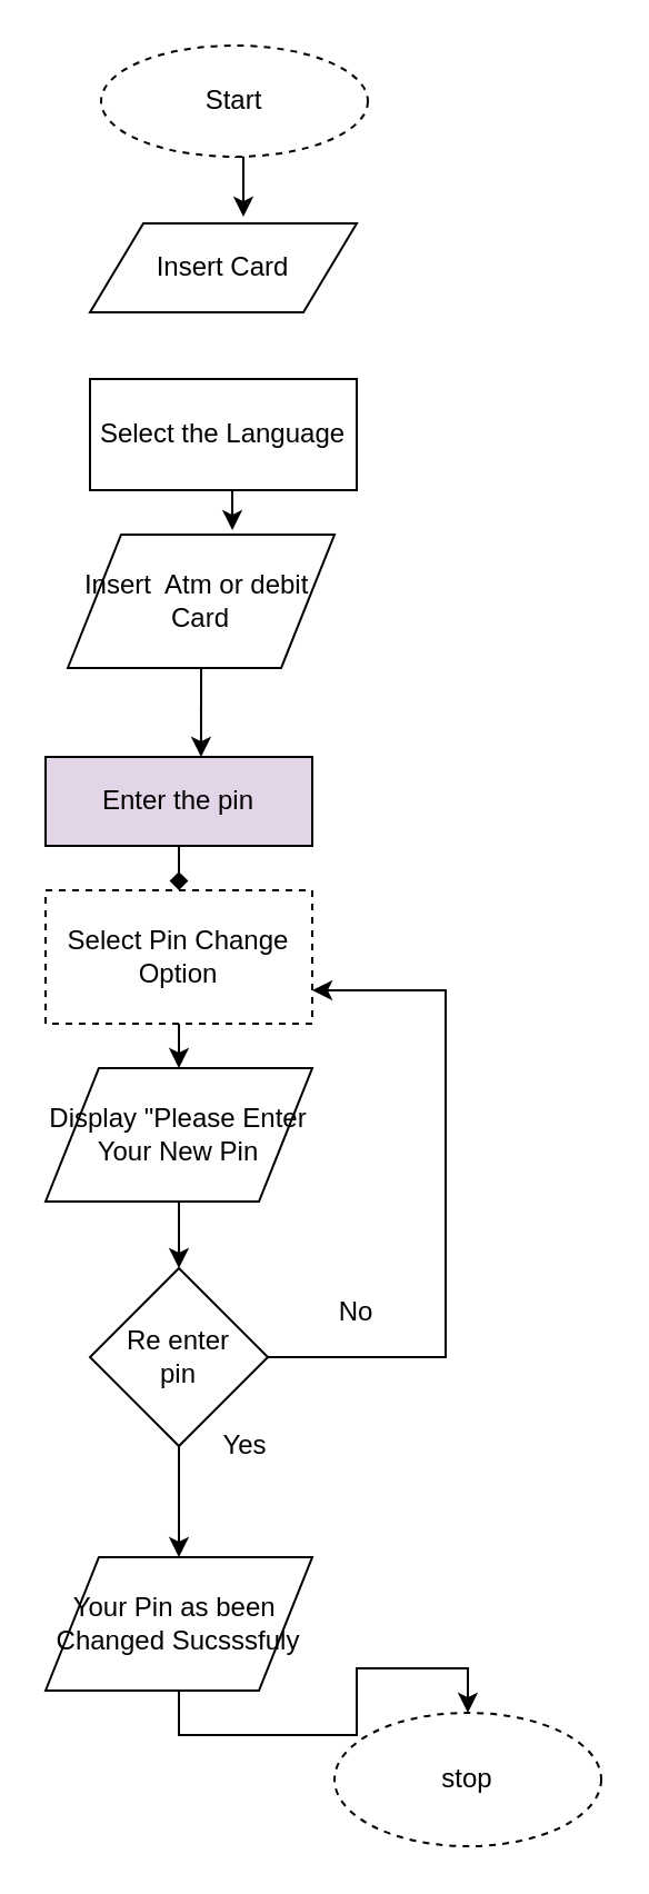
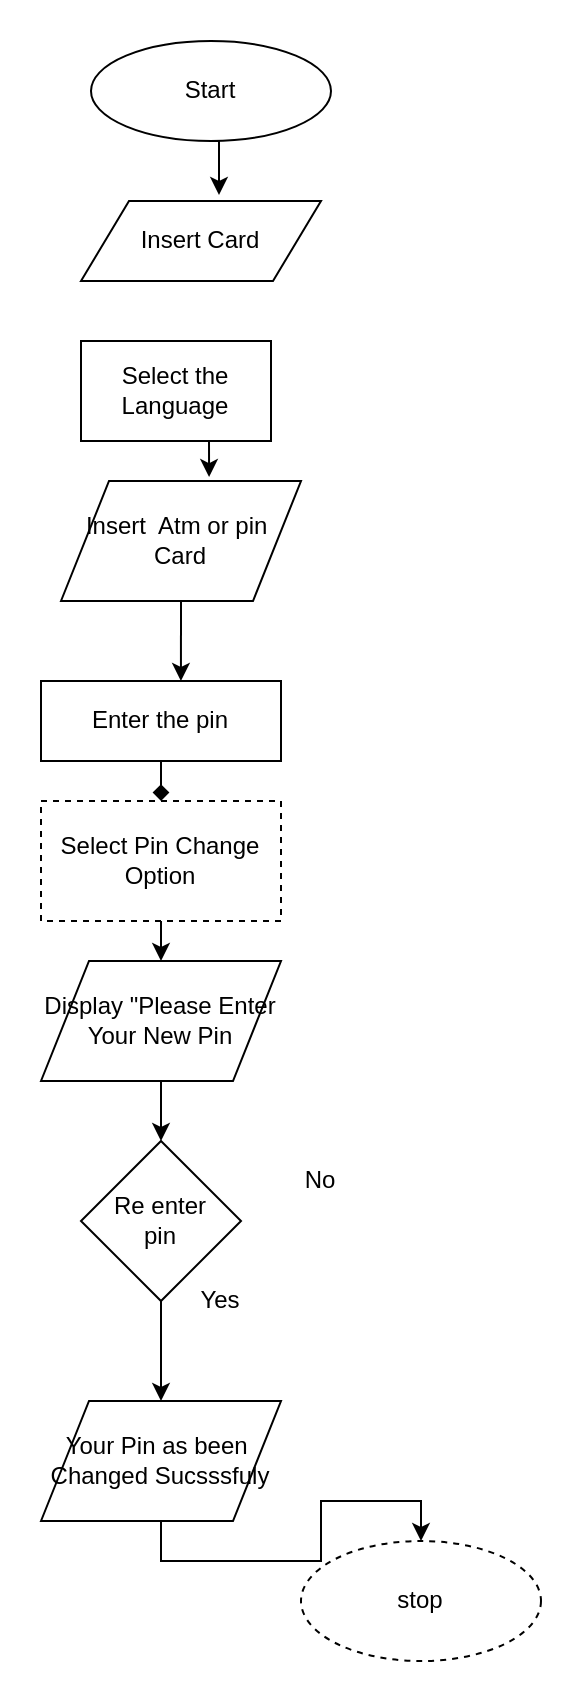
- <mxCell id="3" value="Start" style="ellipse;whiteSpace=wrap;html=1;dashed=1;" parent="1" vertex="1"><mxGeometry x="45" y="20" width="120" height="50" as="geometry" /></mxCell>
+ <mxCell id="3" value="Start" style="ellipse;whiteSpace=wrap;html=1;" parent="1" vertex="1"><mxGeometry x="45" y="20" width="120" height="50" as="geometry" /></mxCell>
- <mxCell id="6" value="Select the Language" style="rounded=0;whiteSpace=wrap;html=1;" parent="1" vertex="1"><mxGeometry x="40" y="170" width="120" height="50" as="geometry" /></mxCell>
+ <mxCell id="6" value="Select the Language" style="rounded=0;whiteSpace=wrap;html=1;" parent="1" vertex="1"><mxGeometry x="40" y="170" width="95" height="50" as="geometry" /></mxCell>
- <mxCell id="8" value="Insert&amp;nbsp; Atm or debit&amp;nbsp;&lt;br&gt;Card" style="shape=parallelogram;perimeter=parallelogramPerimeter;whiteSpace=wrap;html=1;" parent="1" vertex="1"><mxGeometry x="30" y="240" width="120" height="60" as="geometry" /></mxCell>
+ <mxCell id="8" value="Insert&amp;nbsp; Atm or pin&amp;nbsp;&lt;br&gt;Card" style="shape=parallelogram;perimeter=parallelogramPerimeter;whiteSpace=wrap;html=1;" parent="1" vertex="1"><mxGeometry x="30" y="240" width="120" height="60" as="geometry" /></mxCell>
- <mxCell id="10" value="Enter the pin" style="rounded=0;whiteSpace=wrap;html=1;fillColor=#e1d5e7;" parent="1" vertex="1"><mxGeometry x="20" y="340" width="120" height="40" as="geometry" /></mxCell>
+ <mxCell id="10" value="Enter the pin" style="rounded=0;whiteSpace=wrap;html=1;" parent="1" vertex="1"><mxGeometry x="20" y="340" width="120" height="40" as="geometry" /></mxCell>
- <mxCell id="16" style="edgeStyle=orthogonalEdgeStyle;rounded=0;orthogonalLoop=1;jettySize=auto;html=1;exitX=1;exitY=0.5;exitDx=0;exitDy=0;entryX=1;entryY=0.75;entryDx=0;entryDy=0;" parent="1" source="17" target="12" edge="1"><mxGeometry relative="1" as="geometry"><mxPoint x="220" y="451" as="targetPoint" /><Array as="points"><mxPoint x="200" y="610" /><mxPoint x="200" y="445" /></Array></mxGeometry></mxCell>
